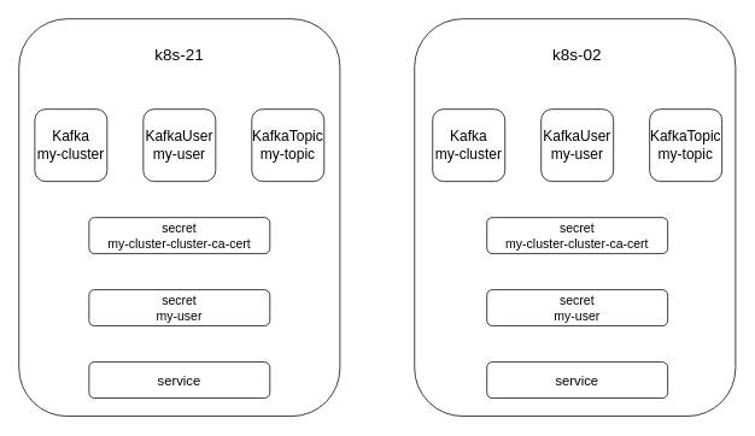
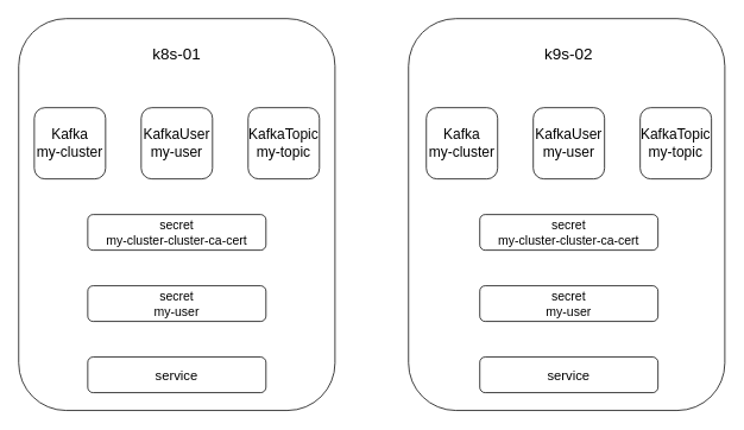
- <mxCell id="10" value="&lt;font style=&quot;font-size: 18px&quot;&gt;k8s-21&lt;/font&gt;" style="rounded=1;whiteSpace=wrap;html=1;strokeColor=none;" vertex="1" parent="1"><mxGeometry x="158" y="40" width="80" height="40" as="geometry" /></mxCell>
+ <mxCell id="10" value="&lt;font style=&quot;font-size: 18px&quot;&gt;k8s-01&lt;/font&gt;" style="rounded=1;whiteSpace=wrap;html=1;strokeColor=none;" vertex="1" parent="1"><mxGeometry x="158" y="40" width="80" height="40" as="geometry" /></mxCell>
- <mxCell id="11" value="&lt;font style=&quot;font-size: 18px&quot;&gt;k8s-02&lt;/font&gt;" style="rounded=1;whiteSpace=wrap;html=1;strokeColor=none;" vertex="1" parent="1"><mxGeometry x="598" y="40" width="80" height="40" as="geometry" /></mxCell>
+ <mxCell id="11" value="&lt;font style=&quot;font-size: 18px&quot;&gt;k9s-02&lt;/font&gt;" style="rounded=1;whiteSpace=wrap;html=1;strokeColor=none;" vertex="1" parent="1"><mxGeometry x="598" y="40" width="80" height="40" as="geometry" /></mxCell>
